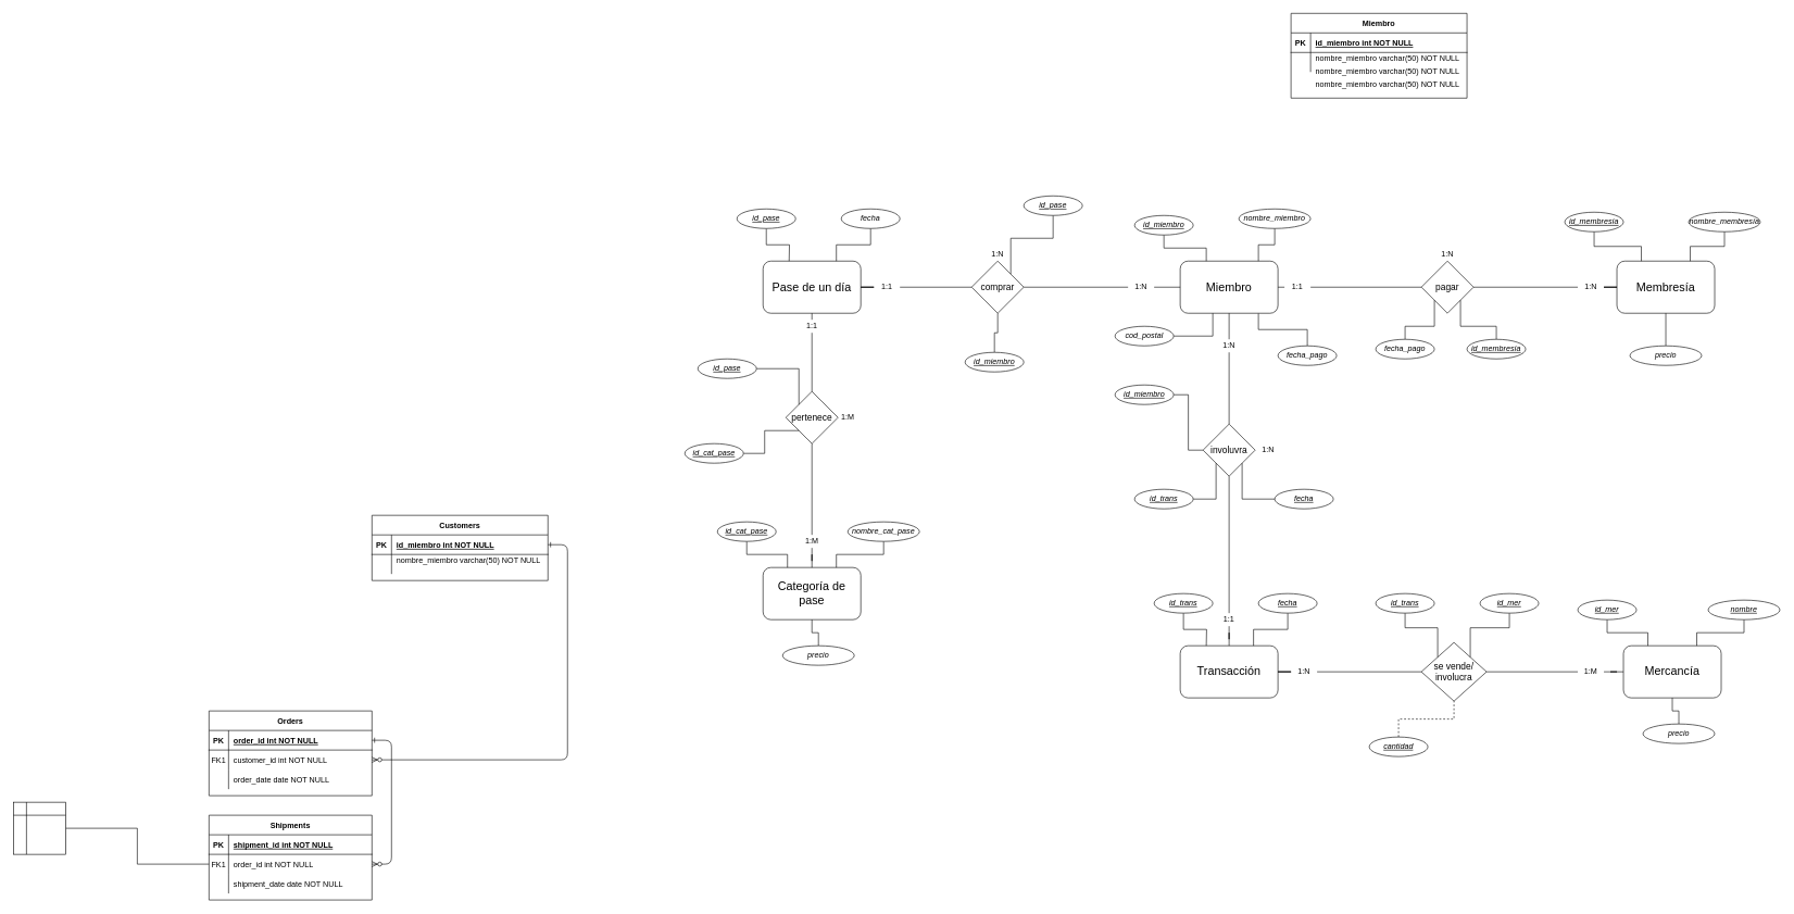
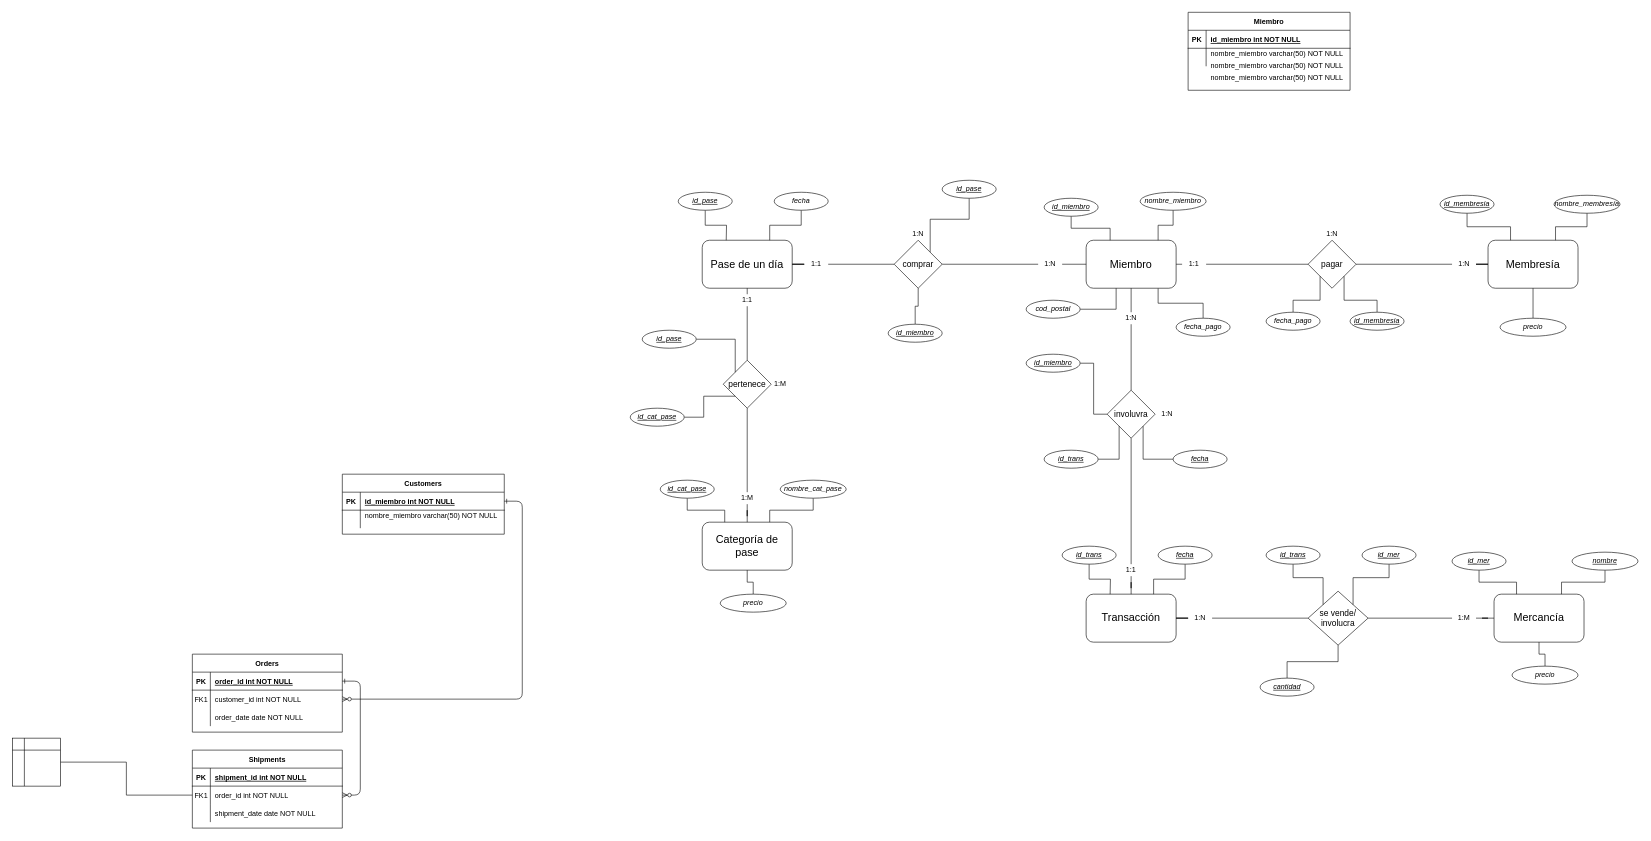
- <mxCell id="117" style="edgeStyle=orthogonalEdgeStyle;rounded=0;orthogonalLoop=1;jettySize=auto;html=1;endArrow=none;endFill=0;dashed=1;" edge="1" parent="1" source="118" target="112"><mxGeometry relative="1" as="geometry" /></mxCell>
+ <mxCell id="117" style="edgeStyle=orthogonalEdgeStyle;rounded=0;orthogonalLoop=1;jettySize=auto;html=1;endArrow=none;endFill=0;" edge="1" parent="1" source="118" target="112"><mxGeometry relative="1" as="geometry" /></mxCell>
